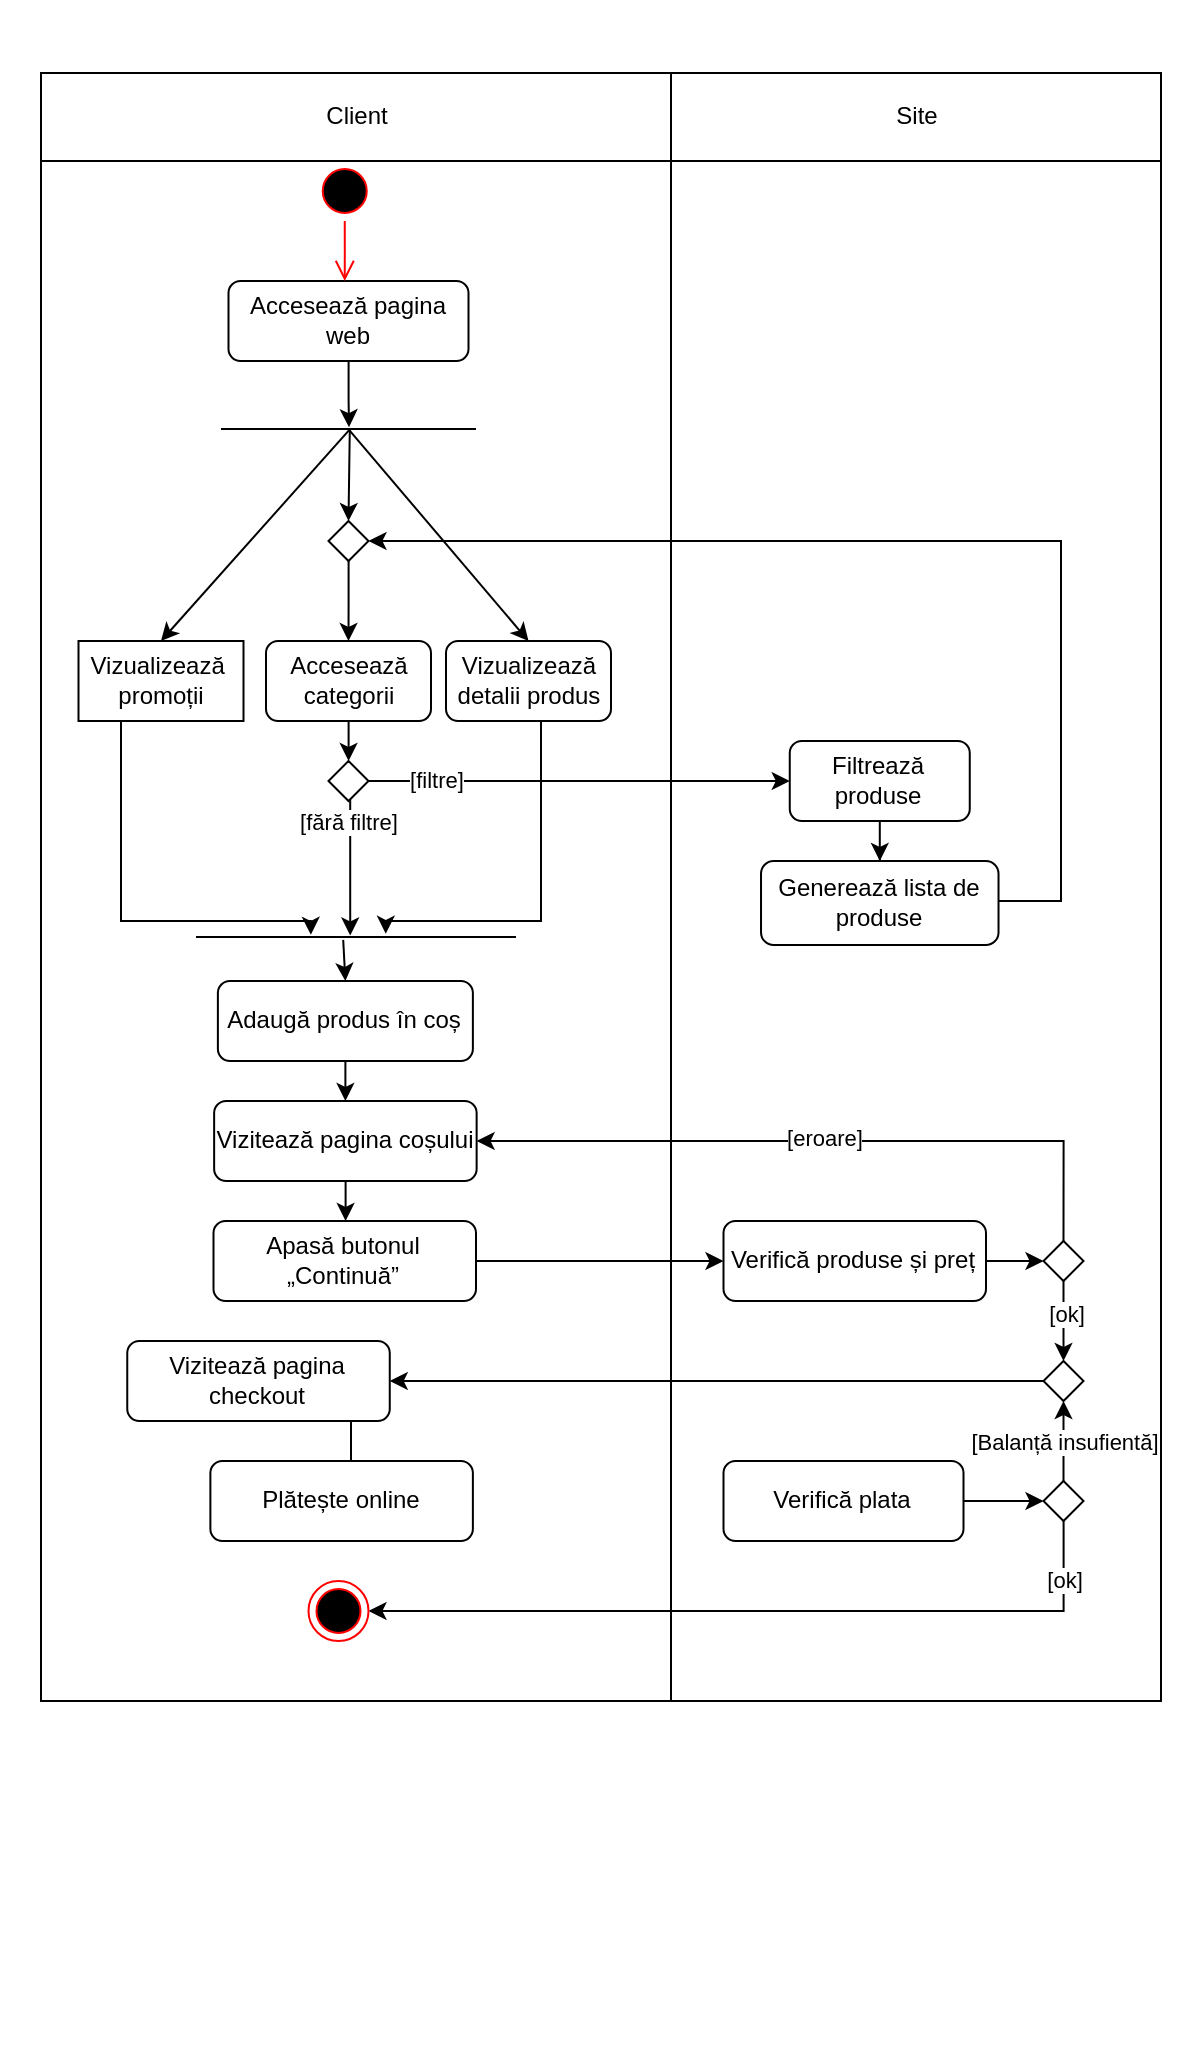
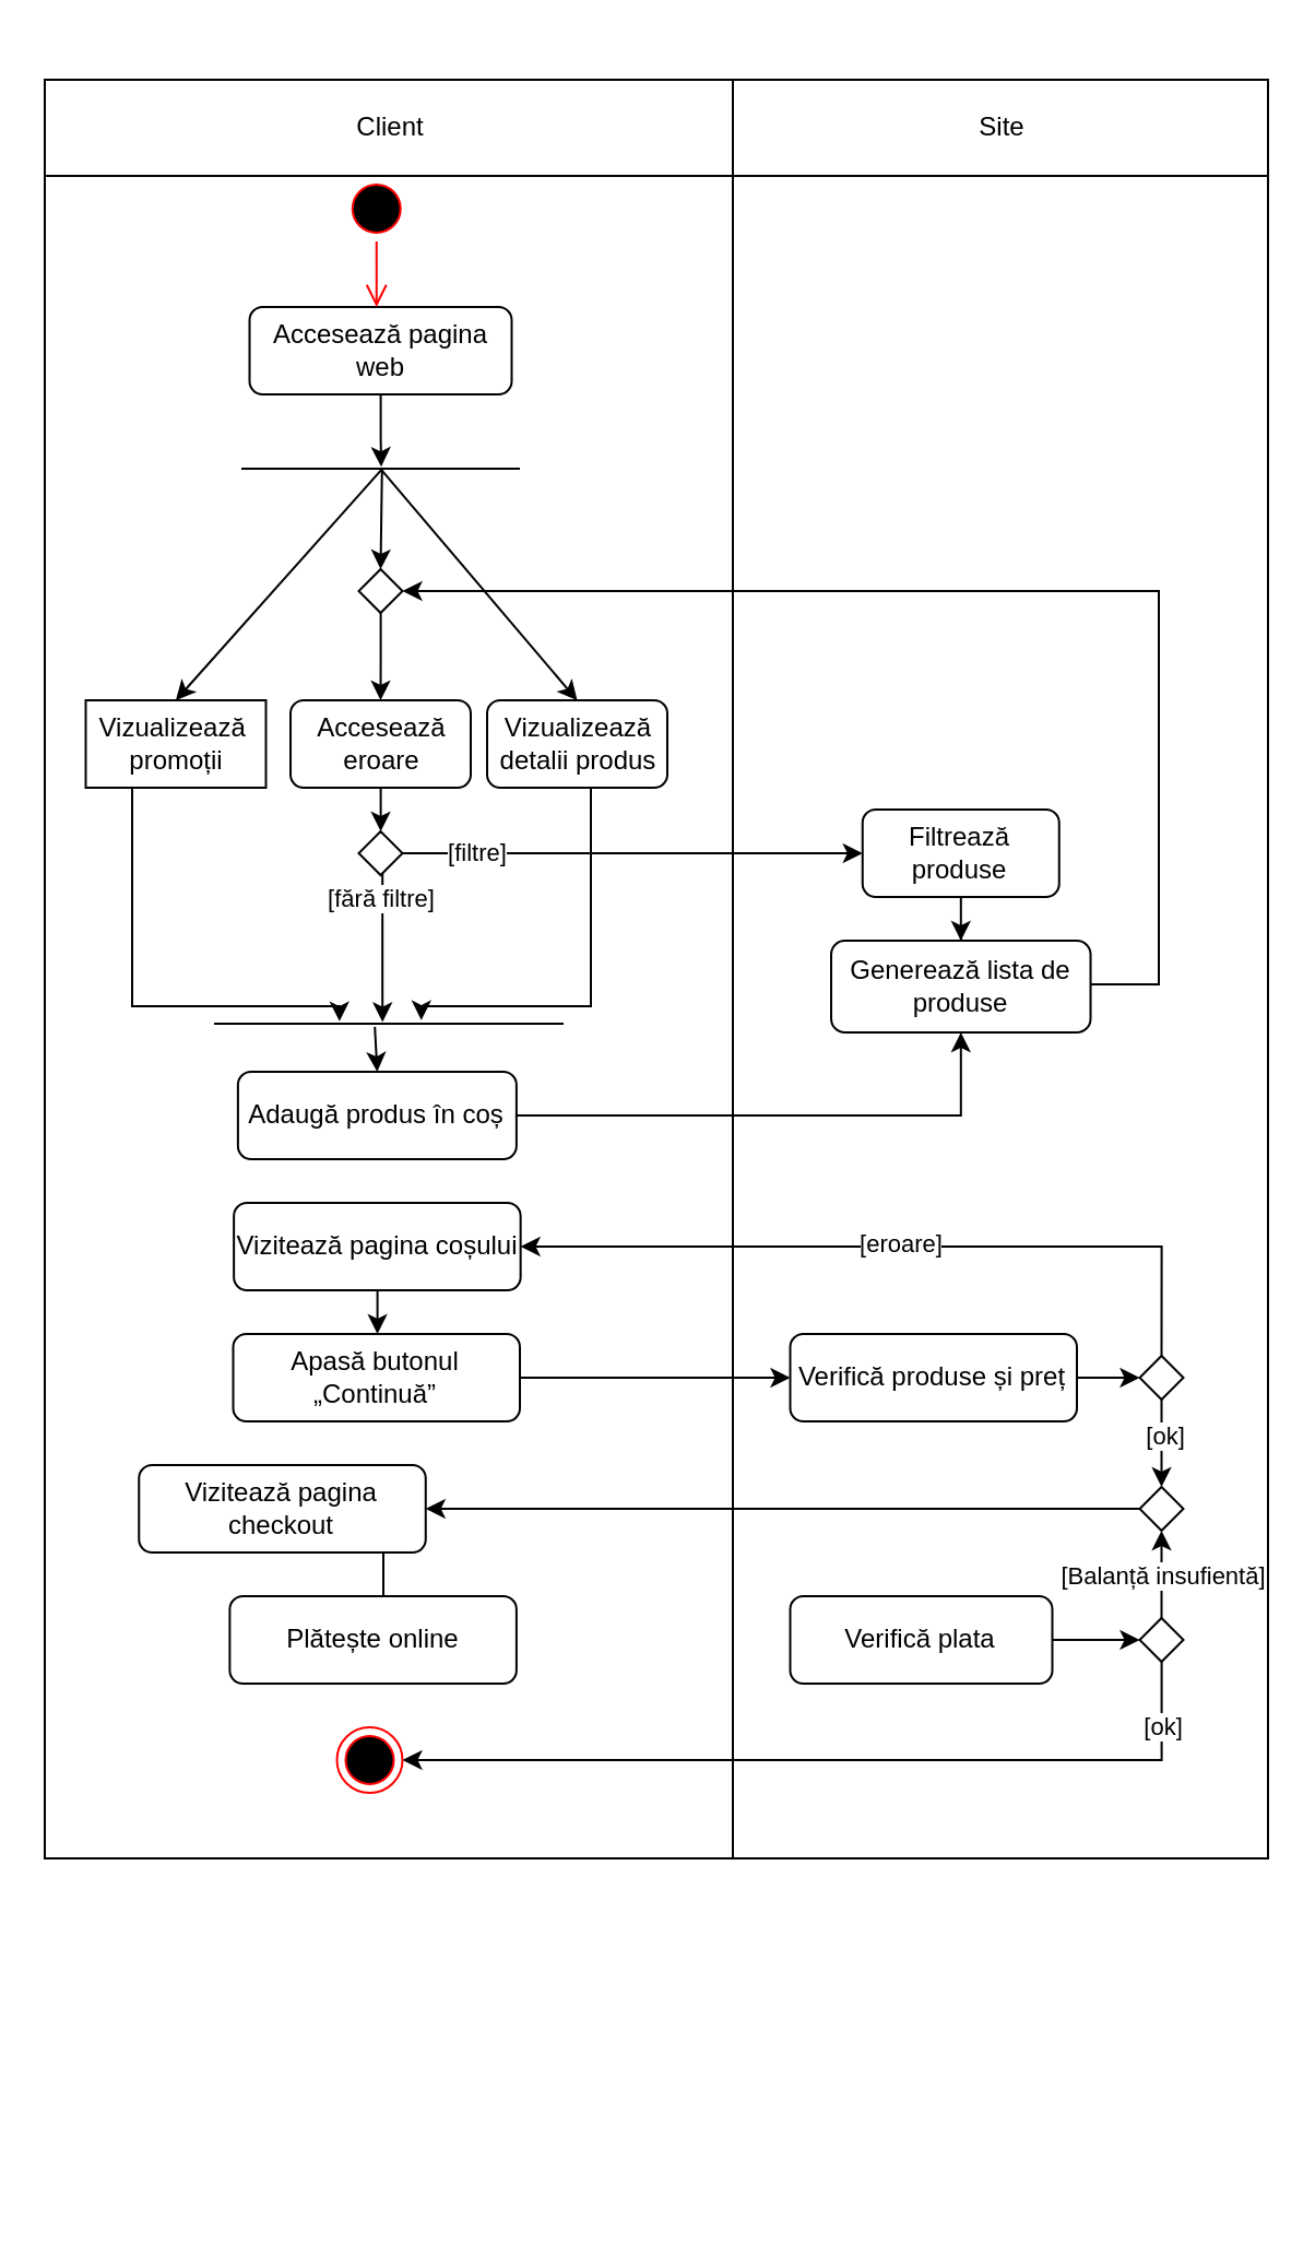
- <mxCell id="51" value="&lt;div&gt;Accesează&lt;/div&gt;&lt;div&gt;categorii&lt;/div&gt;" style="rounded=1;whiteSpace=wrap;html=1;" vertex="1" parent="1"><mxGeometry x="132.5" y="320" width="82.5" height="40" as="geometry" /></mxCell>
+ <mxCell id="51" value="&lt;div&gt;Accesează&lt;/div&gt;&lt;div&gt;eroare&lt;/div&gt;" style="rounded=1;whiteSpace=wrap;html=1;" vertex="1" parent="1"><mxGeometry x="132.5" y="320" width="82.5" height="40" as="geometry" /></mxCell>
- <mxCell id="21" style="edgeStyle=orthogonalEdgeStyle;rounded=0;orthogonalLoop=1;jettySize=auto;html=1;entryX=0.5;entryY=0;entryDx=0;entryDy=0;" edge="1" parent="1" source="22" target="24"><mxGeometry relative="1" as="geometry" /></mxCell>
+ <mxCell id="21" style="edgeStyle=orthogonalEdgeStyle;rounded=0;orthogonalLoop=1;jettySize=auto;html=1;" edge="1" parent="1" source="22" target="71"><mxGeometry relative="1" as="geometry" /></mxCell>
